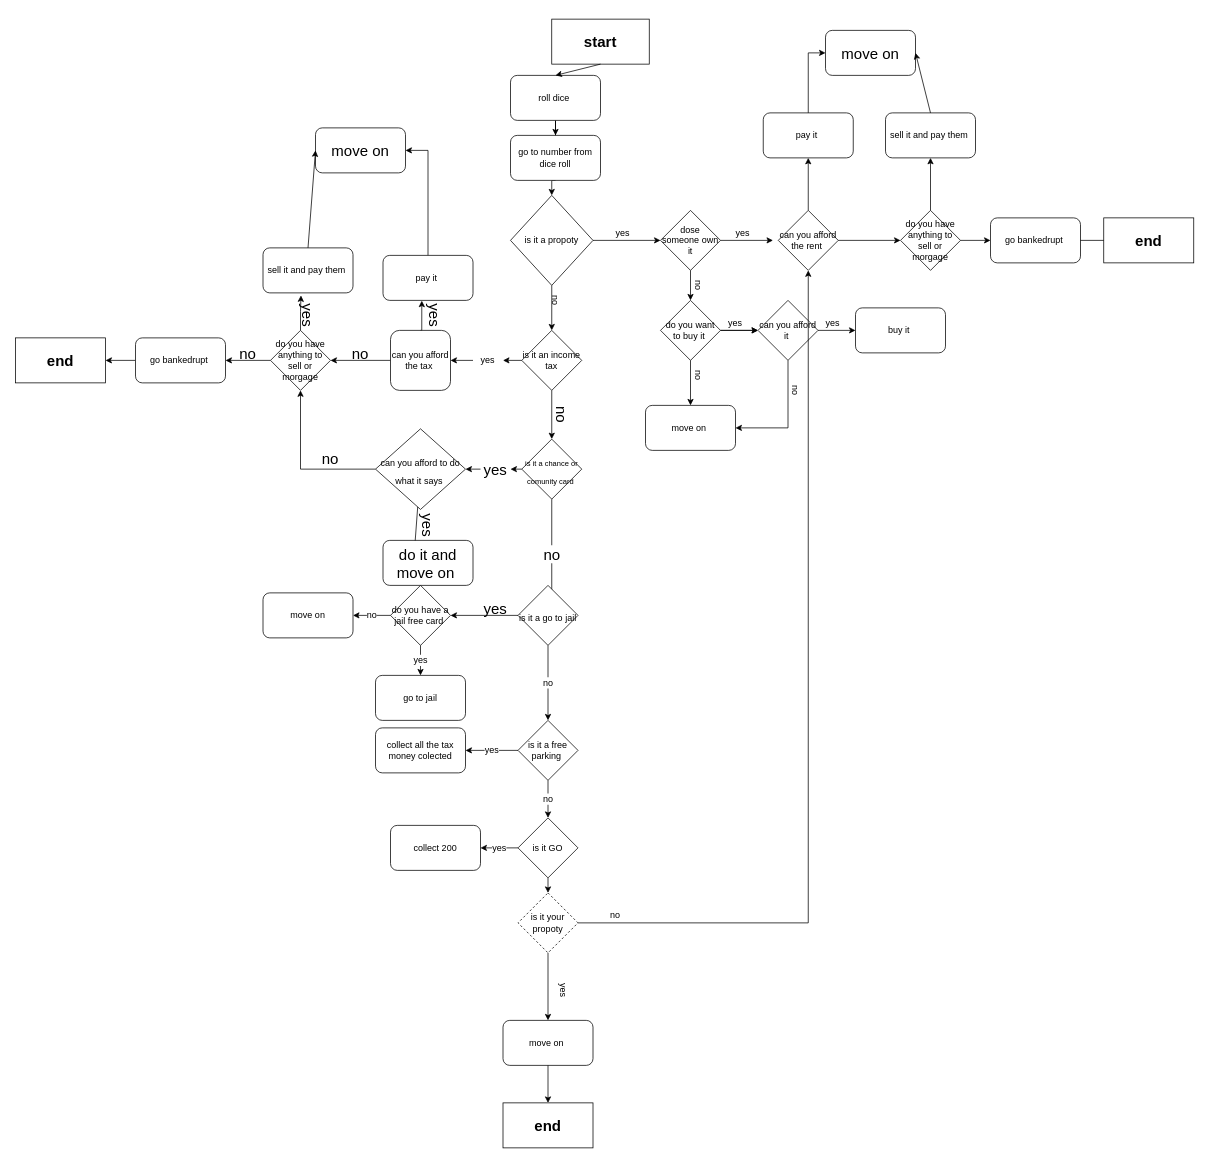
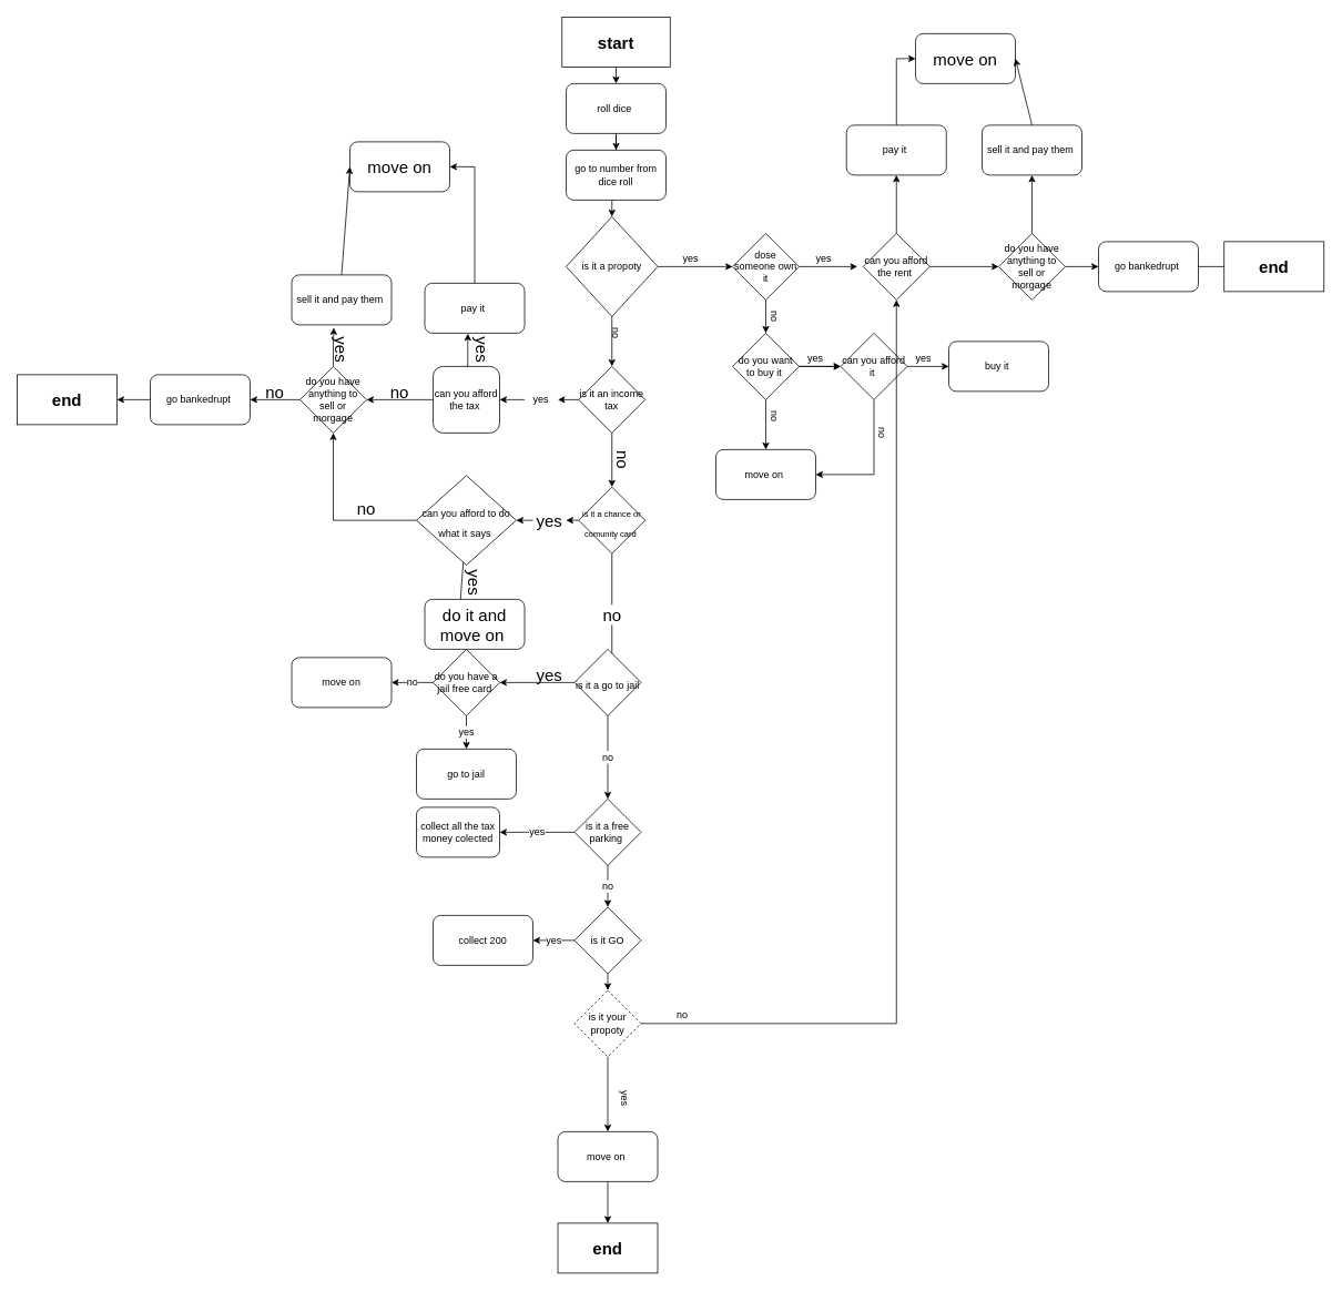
- <mxCell id="77" value="&lt;b&gt;start&lt;/b&gt;" style="rounded=0;whiteSpace=wrap;html=1;fontSize=20;" vertex="1" parent="1"><mxGeometry x="735" y="25" width="130" height="60" as="geometry" /></mxCell>
+ <mxCell id="77" value="&lt;b&gt;start&lt;/b&gt;" style="rounded=0;whiteSpace=wrap;html=1;fontSize=20;" vertex="1" parent="1"><mxGeometry x="675" y="20" width="130" height="60" as="geometry" /></mxCell>
- <mxCell id="91" value="collect all the tax money colected" style="rounded=1;whiteSpace=wrap;html=1;fontSize=12;" vertex="1" parent="1"><mxGeometry x="500" y="970" width="120" height="60" as="geometry" /></mxCell>
+ <mxCell id="91" value="collect all the tax money colected" style="rounded=1;whiteSpace=wrap;html=1;fontSize=12;" vertex="1" parent="1"><mxGeometry x="500" y="970" width="100" height="60" as="geometry" /></mxCell>
